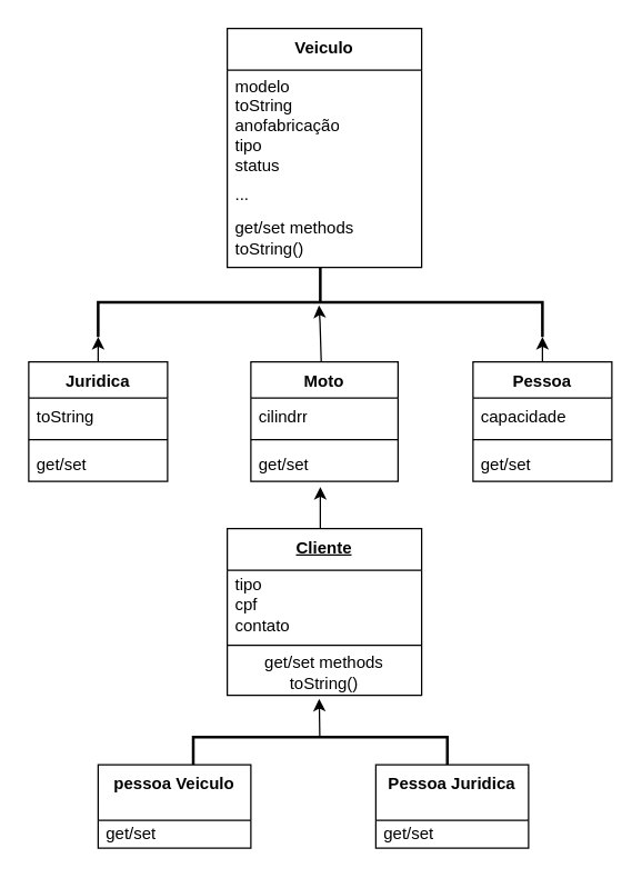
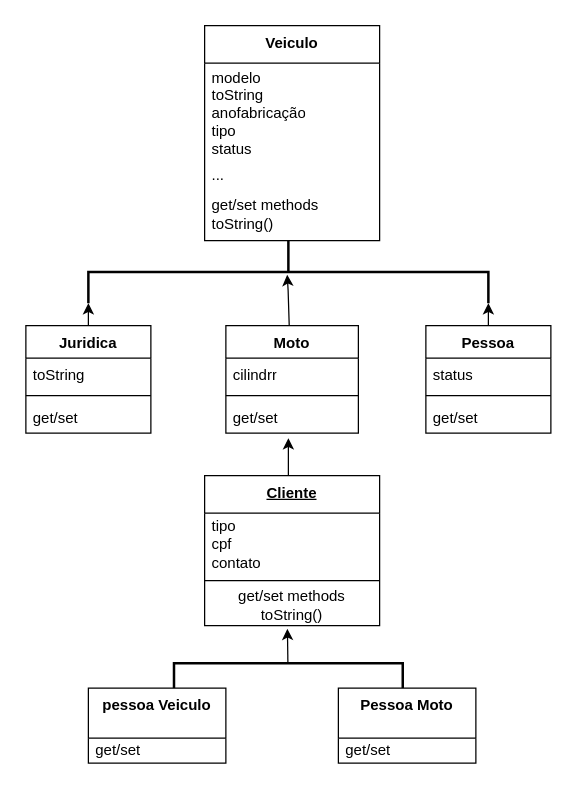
- <mxCell id="15" value="capacidade" style="text;strokeColor=none;fillColor=none;align=left;verticalAlign=top;spacingLeft=4;spacingRight=4;overflow=hidden;rotatable=0;points=[[0,0.5],[1,0.5]];portConstraint=eastwest;whiteSpace=wrap;html=1;" vertex="1" parent="14"><mxGeometry y="26" width="100" height="26" as="geometry" /></mxCell>
+ <mxCell id="15" value="status" style="text;strokeColor=none;fillColor=none;align=left;verticalAlign=top;spacingLeft=4;spacingRight=4;overflow=hidden;rotatable=0;points=[[0,0.5],[1,0.5]];portConstraint=eastwest;whiteSpace=wrap;html=1;" vertex="1" parent="14"><mxGeometry y="26" width="100" height="26" as="geometry" /></mxCell>
- <mxCell id="32" value="&lt;b&gt;Pessoa Juridica&lt;/b&gt;" style="swimlane;fontStyle=0;align=center;verticalAlign=top;childLayout=stackLayout;horizontal=1;startSize=40;horizontalStack=0;resizeParent=1;resizeParentMax=0;resizeLast=0;collapsible=0;marginBottom=0;html=1;whiteSpace=wrap;" vertex="1" parent="1"><mxGeometry x="270" y="550" width="110" height="60" as="geometry" /></mxCell>
+ <mxCell id="32" value="&lt;b&gt;Pessoa Moto&lt;/b&gt;" style="swimlane;fontStyle=0;align=center;verticalAlign=top;childLayout=stackLayout;horizontal=1;startSize=40;horizontalStack=0;resizeParent=1;resizeParentMax=0;resizeLast=0;collapsible=0;marginBottom=0;html=1;whiteSpace=wrap;" vertex="1" parent="1"><mxGeometry x="270" y="550" width="110" height="60" as="geometry" /></mxCell>
